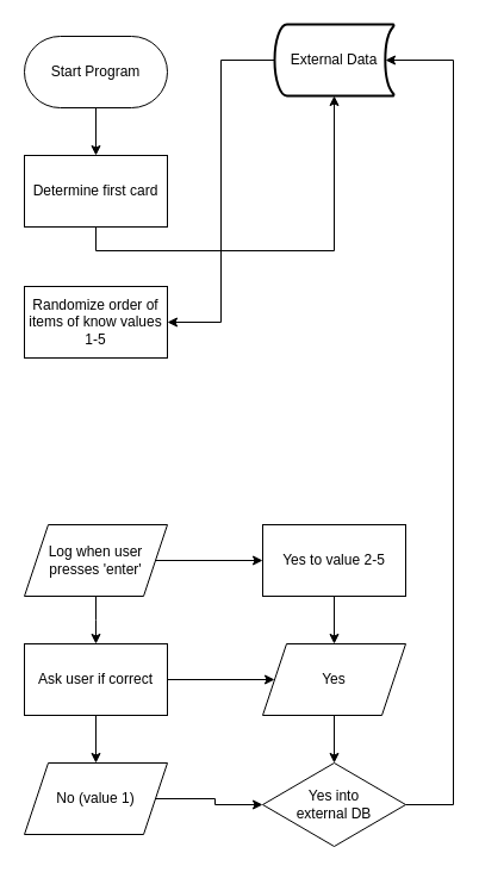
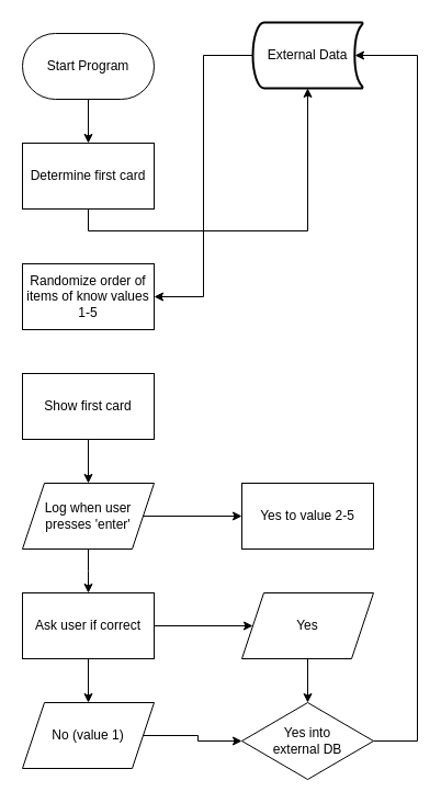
+ <mxCell id="9" value="Show first card" style="rounded=0;whiteSpace=wrap;html=1;" vertex="1" parent="1"><mxGeometry x="20" y="340" width="120" height="60" as="geometry" /></mxCell>
+ <mxCell id="8" style="edgeStyle=orthogonalEdgeStyle;rounded=0;orthogonalLoop=1;jettySize=auto;html=1;exitX=0.5;exitY=1;exitDx=0;exitDy=0;entryX=0.5;entryY=0;entryDx=0;entryDy=0;" edge="1" parent="1" source="9" target="12"><mxGeometry relative="1" as="geometry" /></mxCell>
- <mxCell id="13" style="edgeStyle=orthogonalEdgeStyle;rounded=0;orthogonalLoop=1;jettySize=auto;html=1;exitX=0.5;exitY=1;exitDx=0;exitDy=0;entryX=0.5;entryY=0;entryDx=0;entryDy=0;" edge="1" parent="1" source="14" target="20"><mxGeometry relative="1" as="geometry" /></mxCell>
